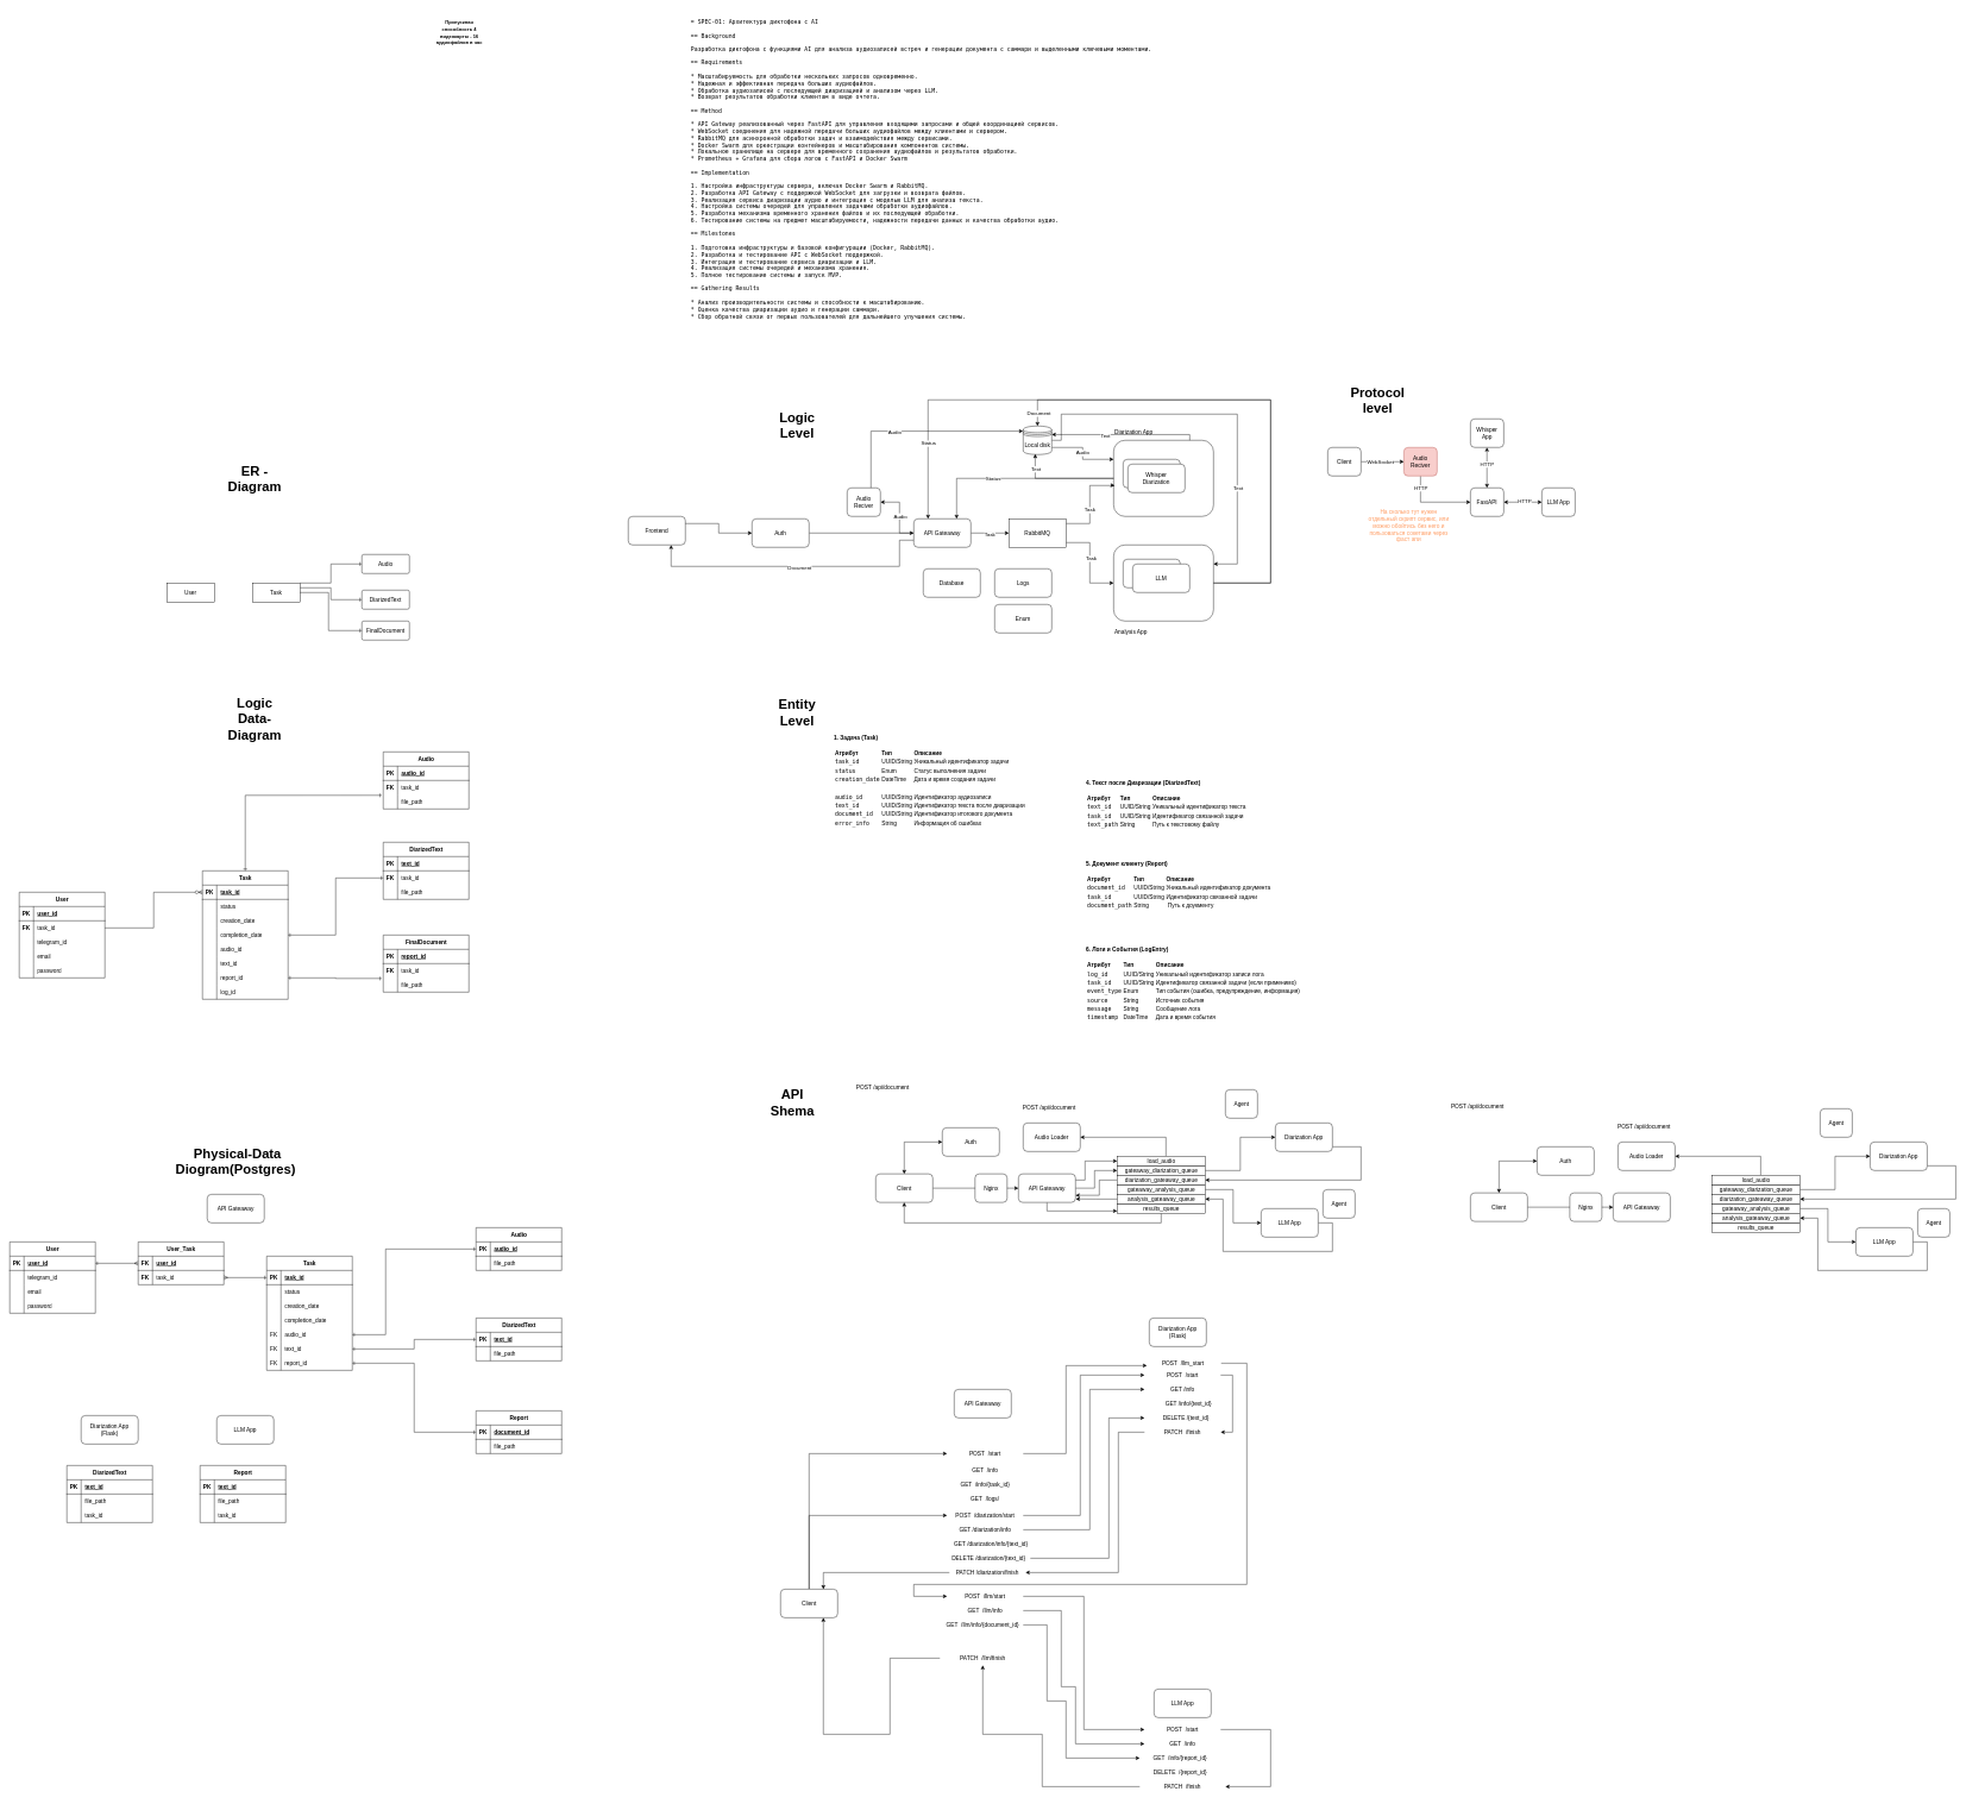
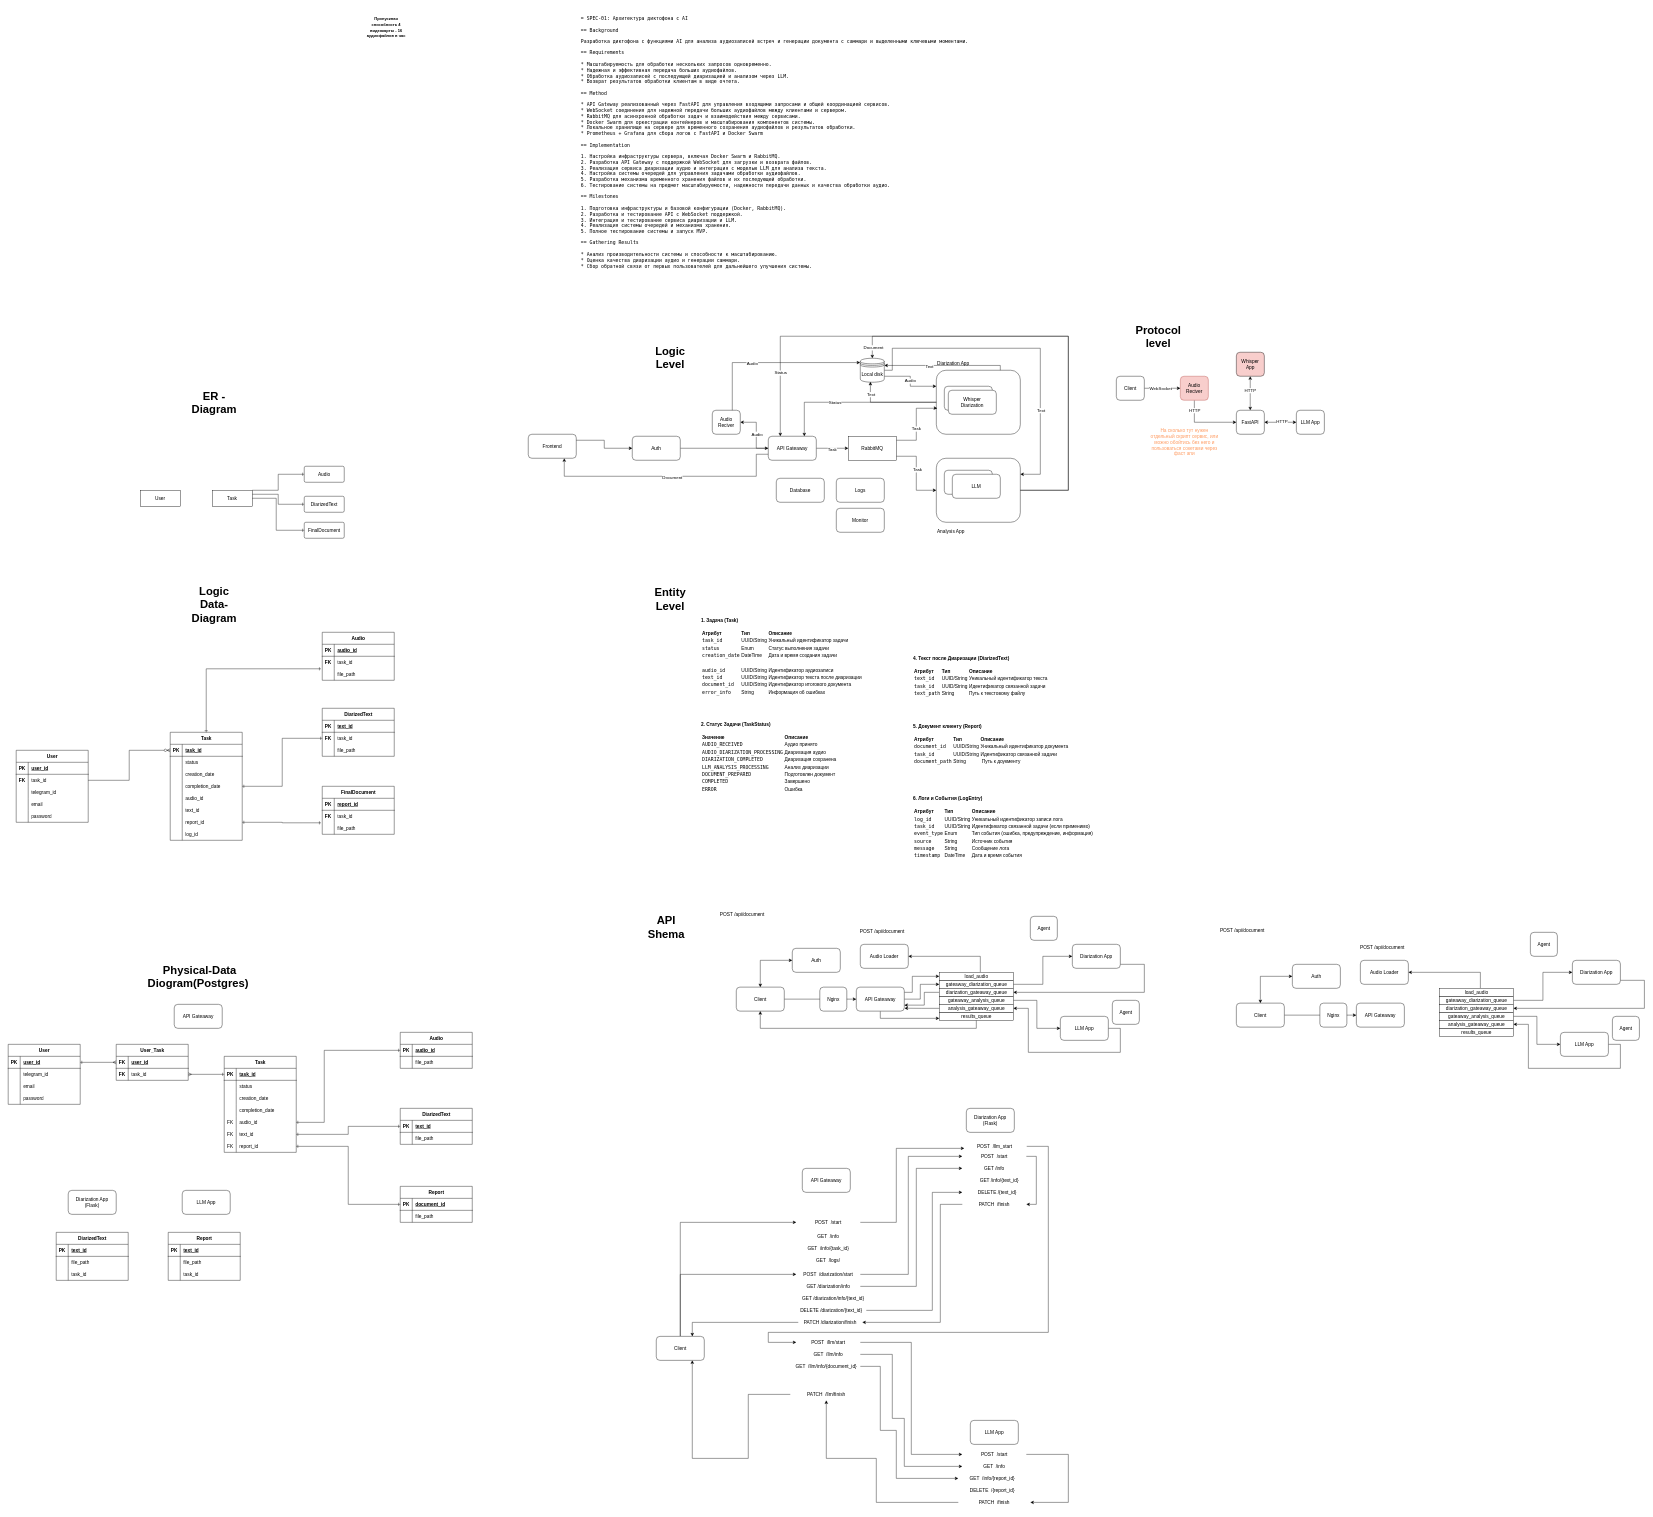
- <mxCell id="134" value="Whisper App" style="rounded=1;whiteSpace=wrap;html=1;" parent="1" vertex="1"><mxGeometry x="3090" y="880" width="70" height="60" as="geometry" /></mxCell>
+ <mxCell id="134" value="Whisper App" style="rounded=1;whiteSpace=wrap;html=1;fillColor=#f8cecc;" parent="1" vertex="1"><mxGeometry x="3090" y="880" width="70" height="60" as="geometry" /></mxCell>
- <mxCell id="44" value="Enum" style="rounded=1;whiteSpace=wrap;html=1;" parent="1" vertex="1"><mxGeometry x="2090" y="1270" width="120" height="60" as="geometry" /></mxCell>
+ <mxCell id="44" value="Monitor" style="rounded=1;whiteSpace=wrap;html=1;" parent="1" vertex="1"><mxGeometry x="2090" y="1270" width="120" height="60" as="geometry" /></mxCell>
+ <mxCell id="46" value="&lt;h4&gt;2. Статус Задачи (TaskStatus)&lt;/h4&gt;&lt;table&gt;&lt;thead&gt;&lt;tr&gt;&lt;th&gt;Значение&lt;/th&gt;&lt;th&gt;Описание&lt;/th&gt;&lt;/tr&gt;&lt;/thead&gt;&lt;tbody&gt;&lt;tr&gt;&lt;td&gt;&lt;code&gt;AUDIO_RECEIVED&lt;/code&gt;&lt;/td&gt;&lt;td&gt;Аудио принято&lt;/td&gt;&lt;/tr&gt;&lt;tr&gt;&lt;td&gt;&lt;code&gt;AUDIO_DIARIZATION_PROCESSING&lt;/code&gt;&lt;/td&gt;&lt;td&gt;Диаризация аудио&lt;/td&gt;&lt;/tr&gt;&lt;tr&gt;&lt;td&gt;&lt;code&gt;DIARIZATION_COMPLETED&lt;/code&gt;&lt;/td&gt;&lt;td&gt;Диаризация сохранена&lt;/td&gt;&lt;/tr&gt;&lt;tr&gt;&lt;td&gt;&lt;code&gt;LLM_ANALYSIS_PROCESSING&lt;/code&gt;&lt;/td&gt;&lt;td&gt;Анализ диаризации&lt;/td&gt;&lt;/tr&gt;&lt;tr&gt;&lt;td&gt;&lt;code&gt;DOCUMENT_PREPARED&lt;/code&gt;&lt;/td&gt;&lt;td&gt;Подготовлен документ&lt;/td&gt;&lt;/tr&gt;&lt;tr&gt;&lt;td&gt;&lt;code&gt;COMPLETED&lt;/code&gt;&lt;/td&gt;&lt;td&gt;Завершено&lt;/td&gt;&lt;/tr&gt;&lt;tr&gt;&lt;td&gt;&lt;code&gt;ERROR&lt;/code&gt;&lt;/td&gt;&lt;td&gt;Ошибка&lt;/td&gt;&lt;/tr&gt;&lt;/tbody&gt;&lt;/table&gt;" style="text;whiteSpace=wrap;html=1;" parent="1" vertex="1"><mxGeometry x="1750" y="1780" width="380" height="220" as="geometry" /></mxCell>
